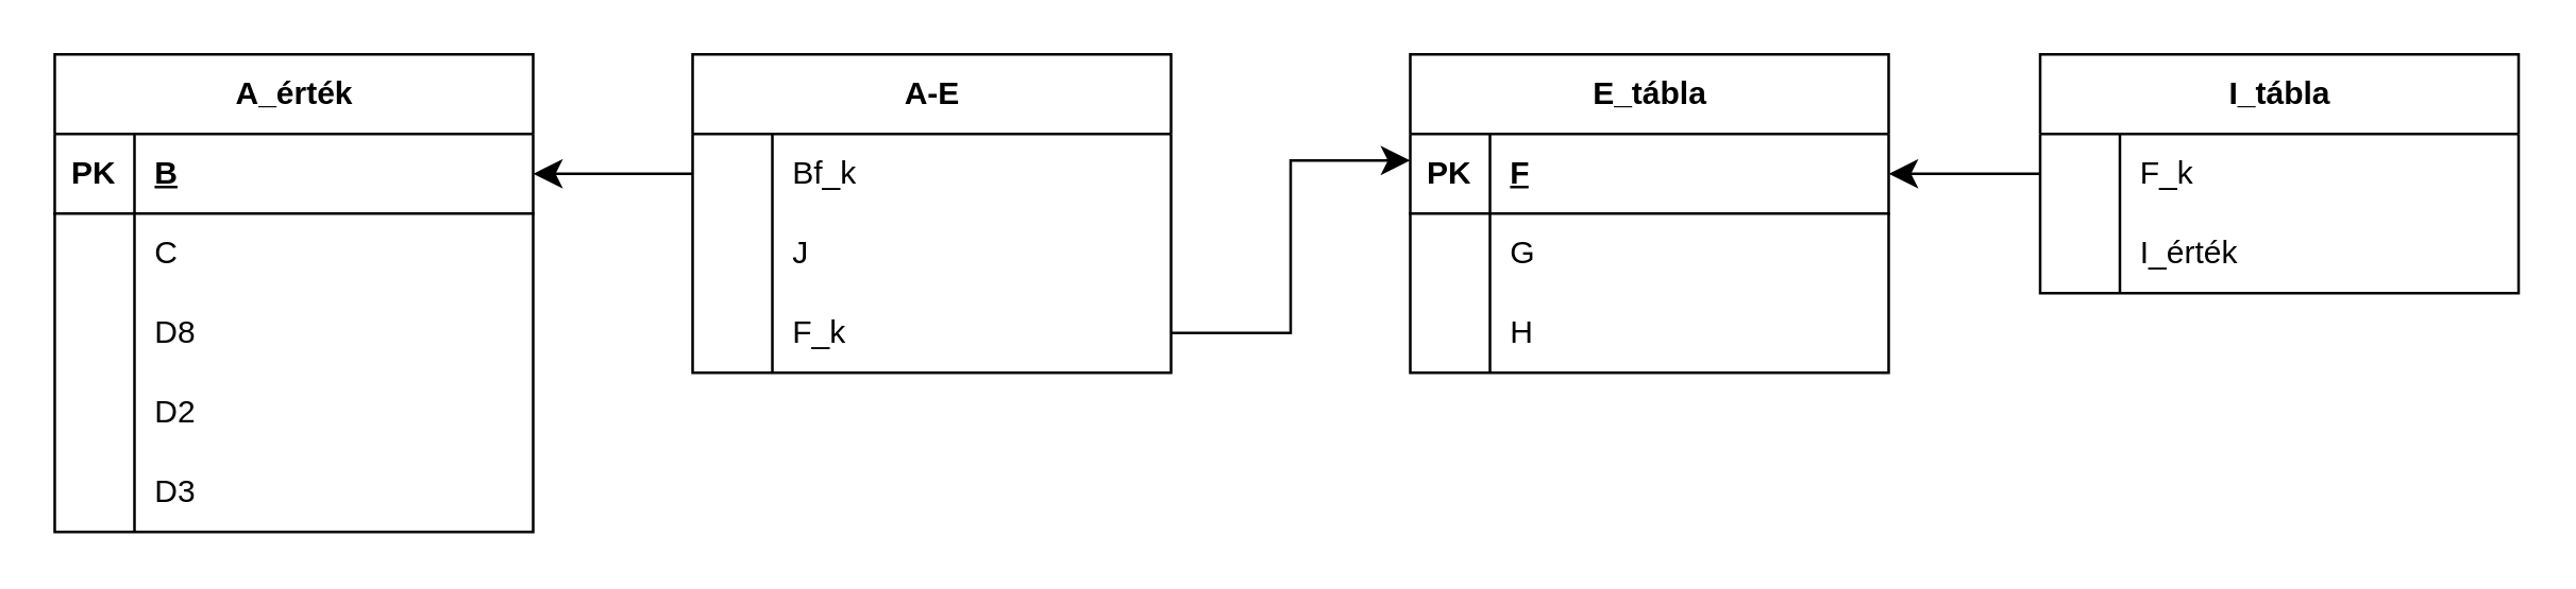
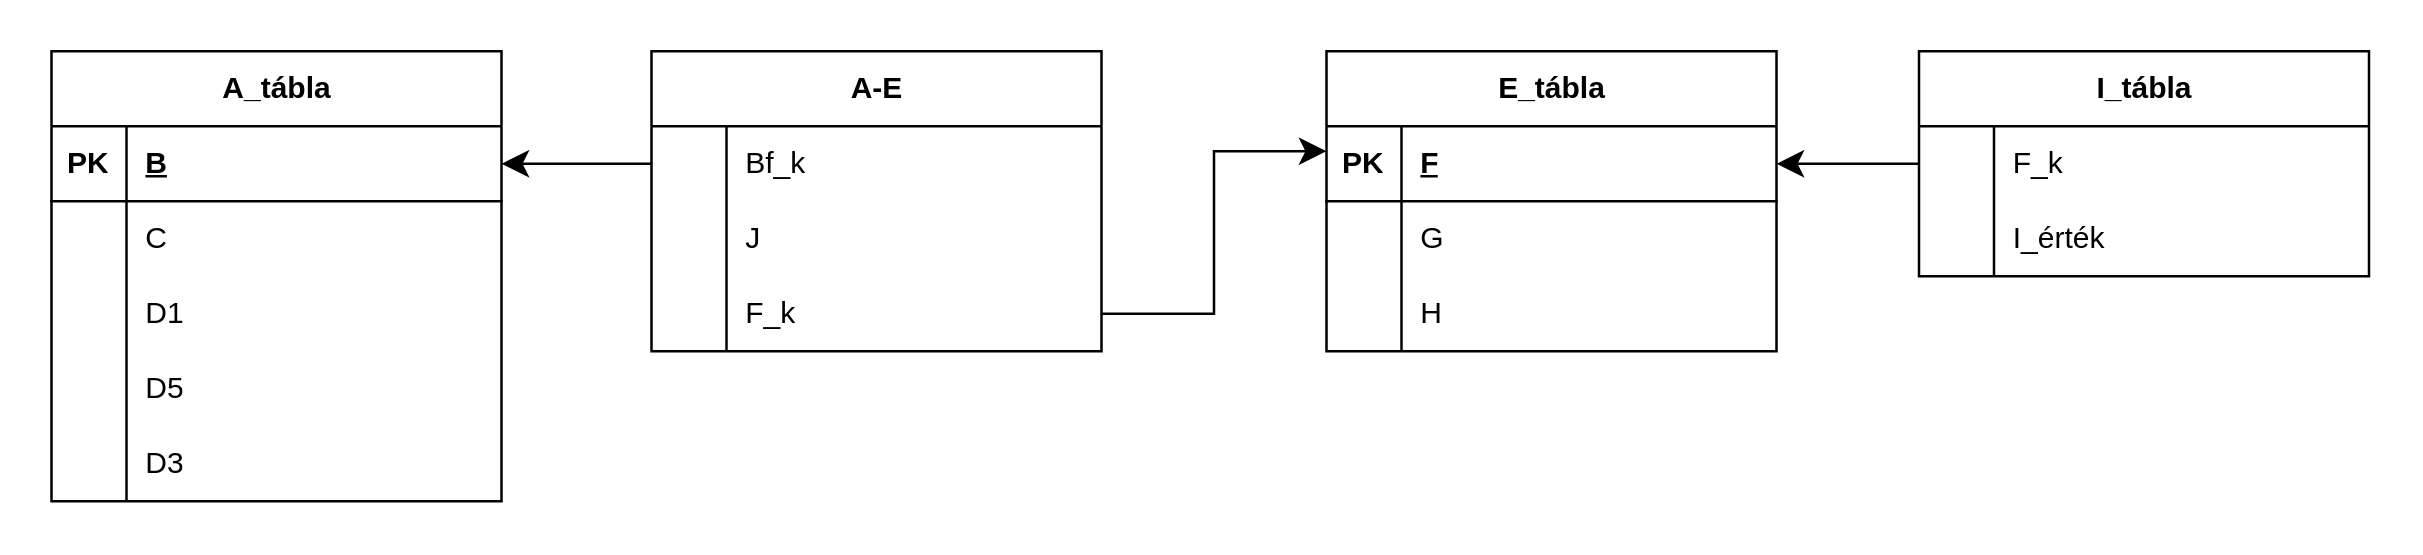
- <mxCell id="2" value="A_érték" style="shape=table;startSize=30;container=1;collapsible=1;childLayout=tableLayout;fixedRows=1;rowLines=0;fontStyle=1;align=center;resizeLast=1;html=1;" vertex="1" parent="1"><mxGeometry x="20" y="20" width="180" height="180" as="geometry" /></mxCell>
+ <mxCell id="2" value="A_tábla" style="shape=table;startSize=30;container=1;collapsible=1;childLayout=tableLayout;fixedRows=1;rowLines=0;fontStyle=1;align=center;resizeLast=1;html=1;" vertex="1" parent="1"><mxGeometry x="20" y="20" width="180" height="180" as="geometry" /></mxCell>
- <mxCell id="11" value="D8" style="shape=partialRectangle;connectable=0;fillColor=none;top=0;left=0;bottom=0;right=0;align=left;spacingLeft=6;overflow=hidden;whiteSpace=wrap;html=1;" vertex="1" parent="9"><mxGeometry x="30" width="150" height="30" as="geometry"><mxRectangle width="150" height="30" as="alternateBounds" /></mxGeometry></mxCell>
+ <mxCell id="11" value="D1" style="shape=partialRectangle;connectable=0;fillColor=none;top=0;left=0;bottom=0;right=0;align=left;spacingLeft=6;overflow=hidden;whiteSpace=wrap;html=1;" vertex="1" parent="9"><mxGeometry x="30" width="150" height="30" as="geometry"><mxRectangle width="150" height="30" as="alternateBounds" /></mxGeometry></mxCell>
- <mxCell id="14" value="D2" style="shape=partialRectangle;connectable=0;fillColor=none;top=0;left=0;bottom=0;right=0;align=left;spacingLeft=6;overflow=hidden;whiteSpace=wrap;html=1;" vertex="1" parent="12"><mxGeometry x="30" width="150" height="30" as="geometry"><mxRectangle width="150" height="30" as="alternateBounds" /></mxGeometry></mxCell>
+ <mxCell id="14" value="D5" style="shape=partialRectangle;connectable=0;fillColor=none;top=0;left=0;bottom=0;right=0;align=left;spacingLeft=6;overflow=hidden;whiteSpace=wrap;html=1;" vertex="1" parent="12"><mxGeometry x="30" width="150" height="30" as="geometry"><mxRectangle width="150" height="30" as="alternateBounds" /></mxGeometry></mxCell>
